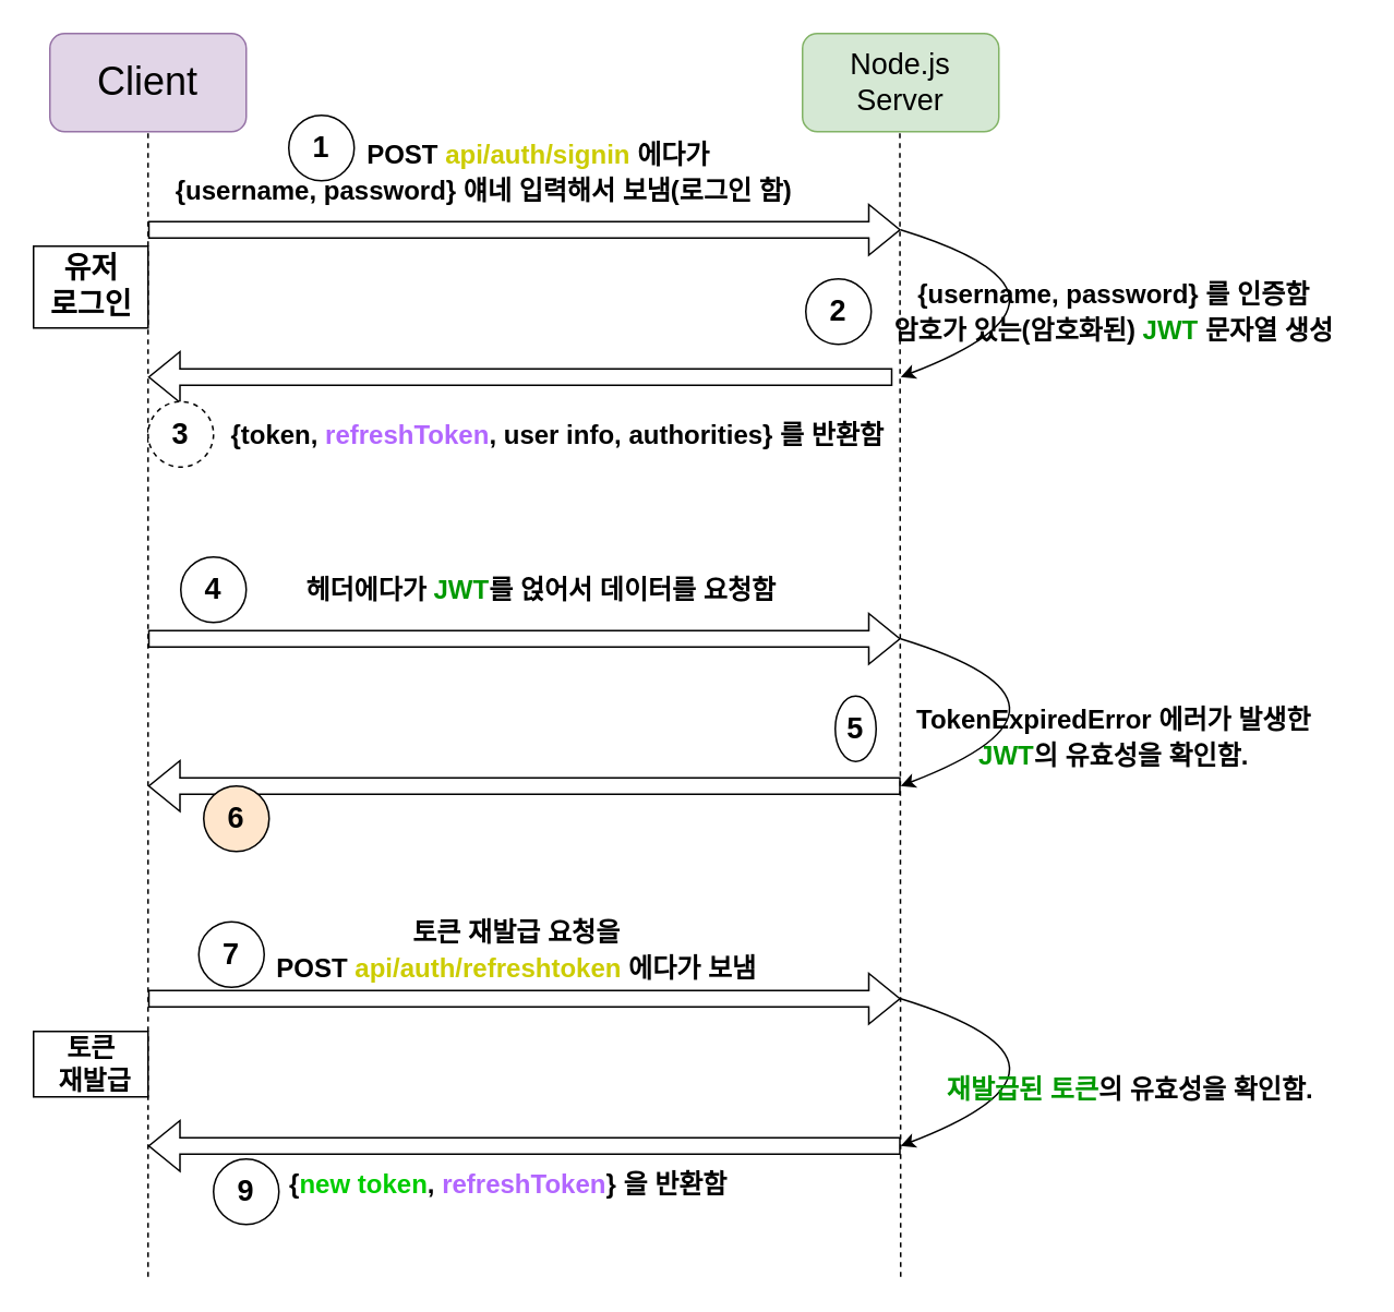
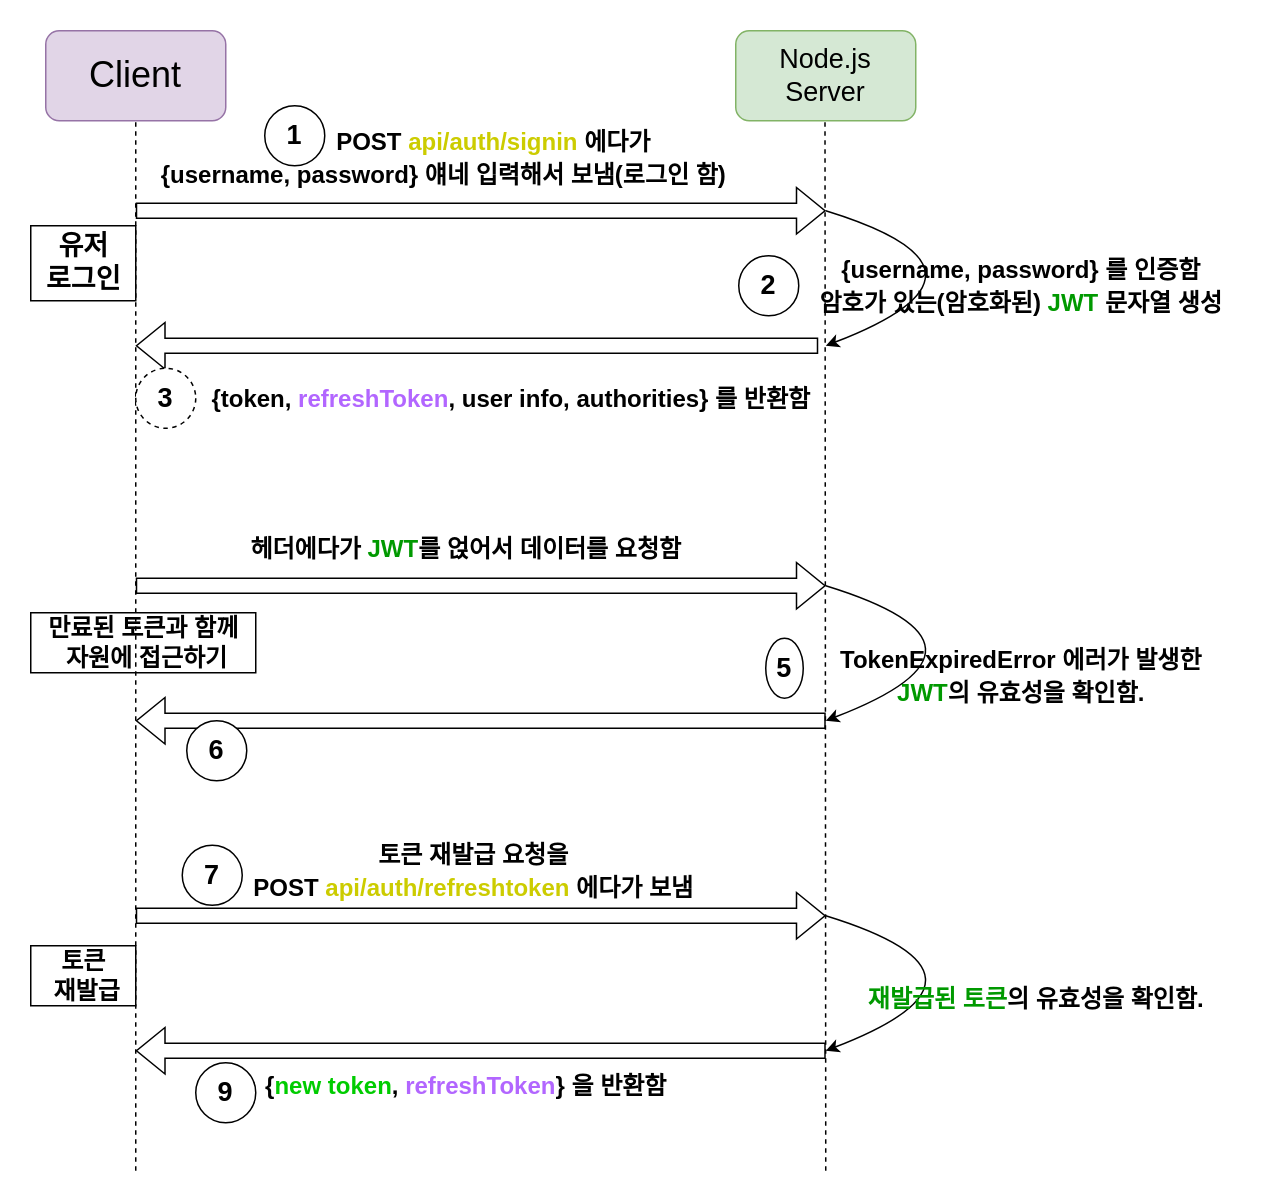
- <mxCell id="18" value="4" style="ellipse;whiteSpace=wrap;html=1;fontSize=18;fontStyle=1" parent="1" vertex="1"><mxGeometry x="110" y="340" width="40" height="40" as="geometry" /></mxCell>
- <mxCell id="19" value="&lt;span style=&quot;font-size: 16px&quot;&gt;헤더에다가 &lt;font color=&quot;#009900&quot;&gt;JWT&lt;/font&gt;를 얹어서 데이터를 요청함&lt;/span&gt;" style="text;html=1;align=center;verticalAlign=middle;resizable=0;points=[];autosize=1;strokeColor=none;fillColor=none;fontSize=18;fontStyle=1" parent="1" vertex="1"><mxGeometry x="170" y="345" width="320" height="30" as="geometry" /></mxCell>
+ <mxCell id="19" value="&lt;span style=&quot;font-size: 16px&quot;&gt;헤더에다가 &lt;font color=&quot;#009900&quot;&gt;JWT&lt;/font&gt;를 얹어서 데이터를 요청함&lt;/span&gt;" style="text;html=1;align=center;verticalAlign=middle;resizable=0;points=[];autosize=1;strokeColor=none;fillColor=none;fontSize=18;fontStyle=1" parent="1" vertex="1"><mxGeometry x="150" y="350" width="320" height="30" as="geometry" /></mxCell>
+ <mxCell id="16" value="&lt;font color=&quot;#000000&quot;&gt;만료된 토큰과 함께&lt;br&gt;&amp;nbsp;자원에 접근하기&lt;/font&gt;" style="text;html=1;align=center;verticalAlign=middle;resizable=0;points=[];autosize=1;strokeColor=default;fillColor=none;fontSize=16;fontColor=#B266FF;fontStyle=1" parent="1" vertex="1"><mxGeometry x="20" y="408" width="150" height="40" as="geometry" /></mxCell>
- <mxCell id="24" value="6" style="ellipse;whiteSpace=wrap;html=1;fontSize=18;fontStyle=1;fillColor=#ffe6cc;" parent="1" vertex="1"><mxGeometry x="124" y="480" width="40" height="40" as="geometry" /></mxCell>
+ <mxCell id="24" value="6" style="ellipse;whiteSpace=wrap;html=1;fontSize=18;fontStyle=1" parent="1" vertex="1"><mxGeometry x="124" y="480" width="40" height="40" as="geometry" /></mxCell>
